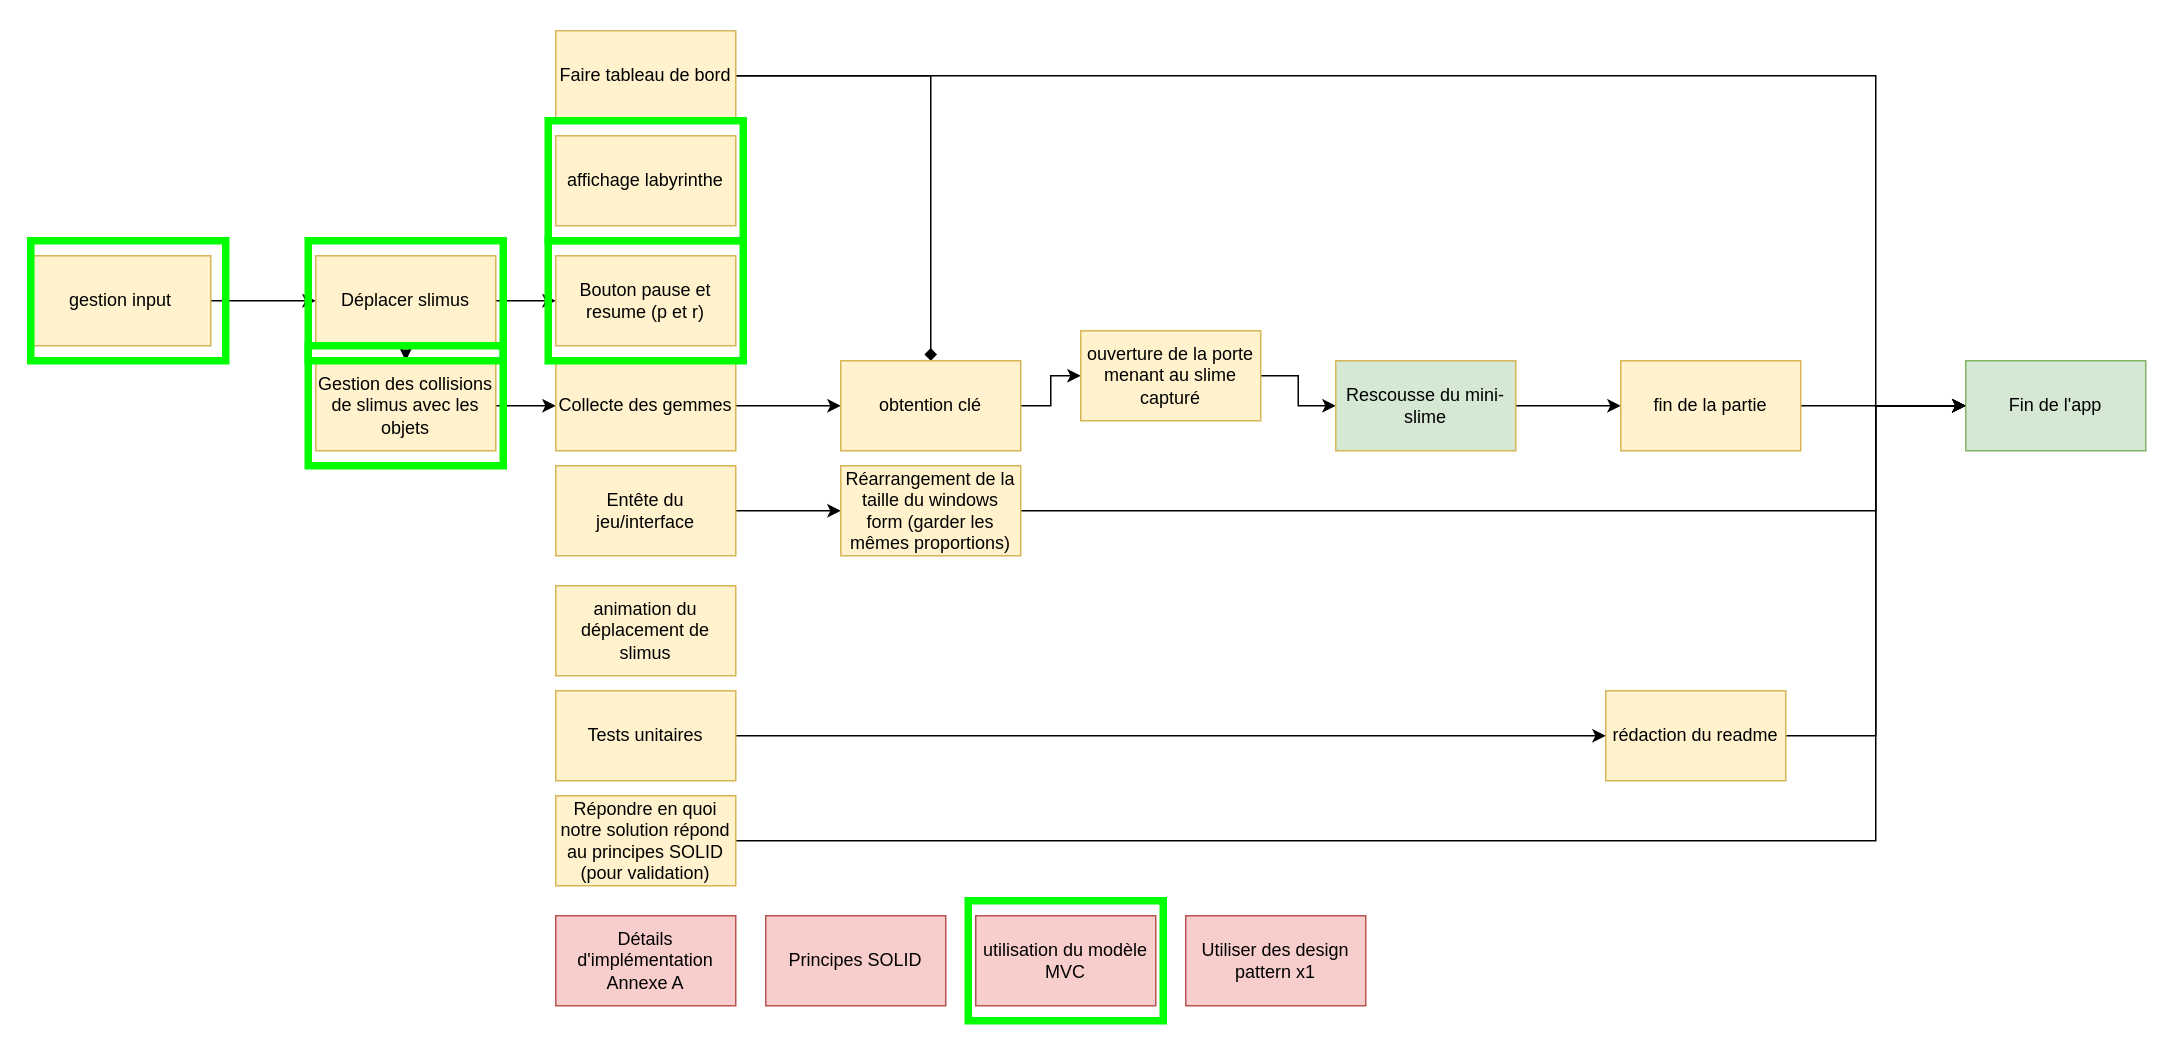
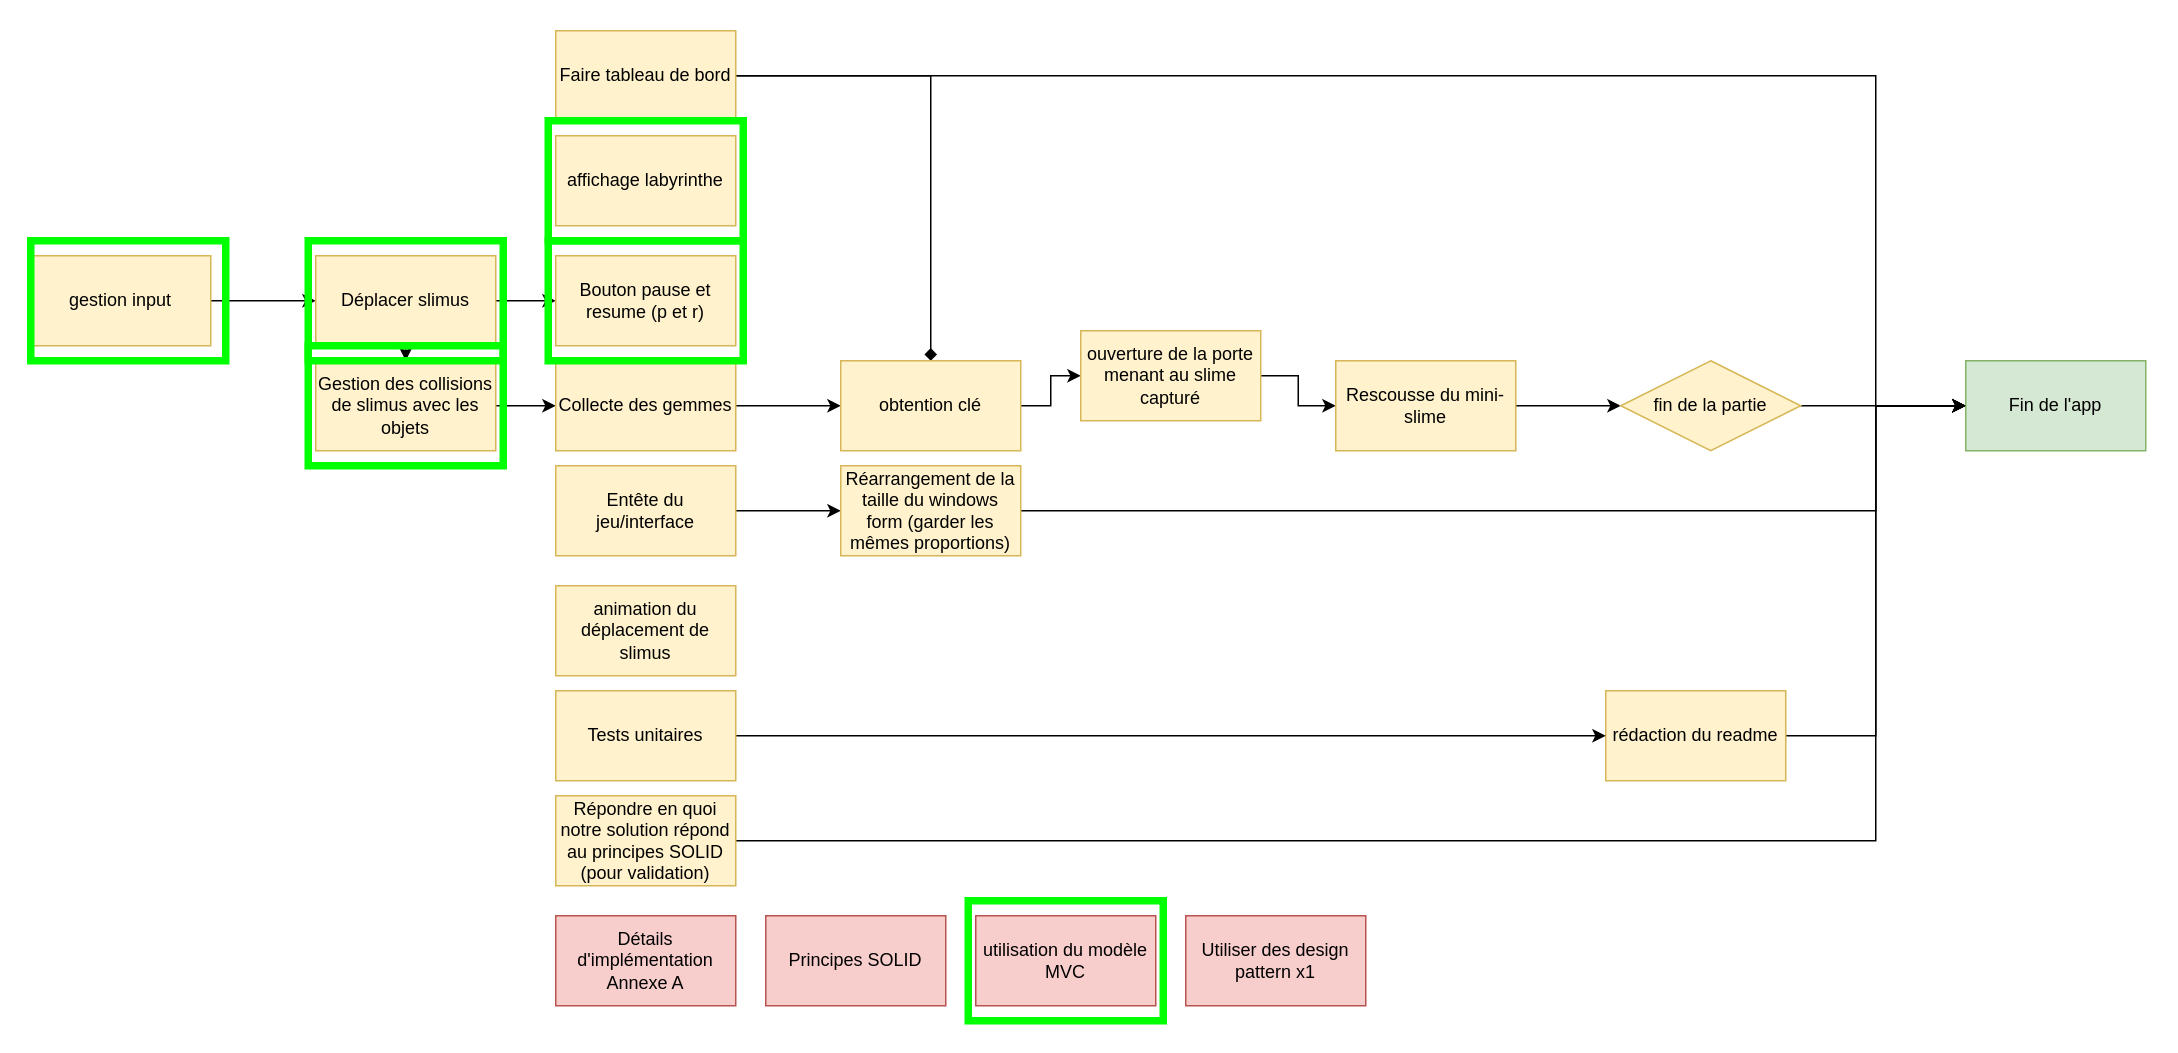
- <mxCell id="23" value="Rescousse du mini-slime" style="rounded=0;whiteSpace=wrap;html=1;fillColor=#d5e8d4;strokeColor=#d6b656;" parent="1" vertex="1"><mxGeometry x="890" y="240" width="120" height="60" as="geometry" /></mxCell>
+ <mxCell id="23" value="Rescousse du mini-slime" style="rounded=0;whiteSpace=wrap;html=1;fillColor=#fff2cc;strokeColor=#d6b656;" parent="1" vertex="1"><mxGeometry x="890" y="240" width="120" height="60" as="geometry" /></mxCell>
- <mxCell id="25" value="fin de la partie" style="rounded=0;whiteSpace=wrap;html=1;fillColor=#fff2cc;strokeColor=#d6b656;" parent="1" vertex="1"><mxGeometry x="1080" y="240" width="120" height="60" as="geometry" /></mxCell>
+ <mxCell id="25" value="fin de la partie" style="rhombus;whiteSpace=wrap;html=1;fillColor=#fff2cc;strokeColor=#d6b656;" parent="1" vertex="1"><mxGeometry x="1080" y="240" width="120" height="60" as="geometry" /></mxCell>
